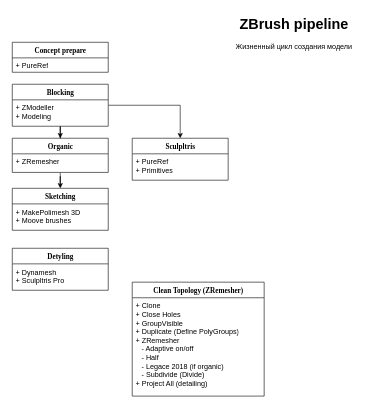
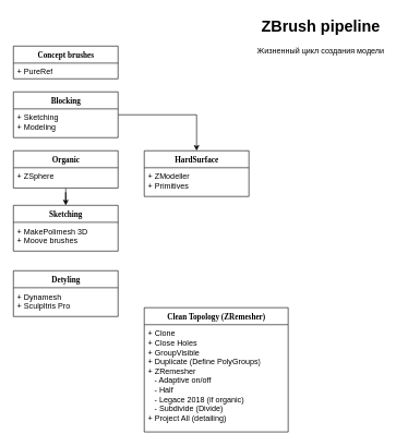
- <mxCell id="17" value="Concept prepare" style="swimlane;html=1;fontStyle=1;align=center;verticalAlign=top;childLayout=stackLayout;horizontal=1;startSize=26;horizontalStack=0;resizeParent=1;resizeLast=0;collapsible=1;marginBottom=0;swimlaneFillColor=#ffffff;rounded=0;shadow=0;comic=0;labelBackgroundColor=none;strokeWidth=1;fillColor=none;fontFamily=Verdana;fontSize=12" parent="1" vertex="1"><mxGeometry x="20" y="70" width="160" height="50" as="geometry" /></mxCell>
+ <mxCell id="17" value="Concept brushes" style="swimlane;html=1;fontStyle=1;align=center;verticalAlign=top;childLayout=stackLayout;horizontal=1;startSize=26;horizontalStack=0;resizeParent=1;resizeLast=0;collapsible=1;marginBottom=0;swimlaneFillColor=#ffffff;rounded=0;shadow=0;comic=0;labelBackgroundColor=none;strokeWidth=1;fillColor=none;fontFamily=Verdana;fontSize=12" parent="1" vertex="1"><mxGeometry x="20" y="70" width="160" height="50" as="geometry" /></mxCell>
- <mxCell id="5" value="+ ZModeller&lt;br&gt;+ Modeling" style="text;html=1;strokeColor=none;fillColor=none;align=left;verticalAlign=top;spacingLeft=4;spacingRight=4;whiteSpace=wrap;overflow=hidden;rotatable=0;points=[[0,0.5],[1,0.5]];portConstraint=eastwest;" parent="4" vertex="1"><mxGeometry y="26" width="160" height="34" as="geometry" /></mxCell>
+ <mxCell id="5" value="+ Sketching&lt;br&gt;+ Modeling" style="text;html=1;strokeColor=none;fillColor=none;align=left;verticalAlign=top;spacingLeft=4;spacingRight=4;whiteSpace=wrap;overflow=hidden;rotatable=0;points=[[0,0.5],[1,0.5]];portConstraint=eastwest;" parent="4" vertex="1"><mxGeometry y="26" width="160" height="34" as="geometry" /></mxCell>
- <mxCell id="3" style="edgeStyle=orthogonalEdgeStyle;rounded=0;orthogonalLoop=1;jettySize=auto;html=1;" parent="1" source="4" target="7" edge="1"><mxGeometry relative="1" as="geometry" /></mxCell>
- <mxCell id="9" value="Sculpltris" style="swimlane;html=1;fontStyle=1;align=center;verticalAlign=top;childLayout=stackLayout;horizontal=1;startSize=26;horizontalStack=0;resizeParent=1;resizeLast=0;collapsible=1;marginBottom=0;swimlaneFillColor=#ffffff;rounded=0;shadow=0;comic=0;labelBackgroundColor=none;strokeWidth=1;fillColor=none;fontFamily=Verdana;fontSize=12" parent="1" vertex="1"><mxGeometry x="220" y="230" width="160" height="70" as="geometry"><mxRectangle x="430" y="83" width="100" height="30" as="alternateBounds" /></mxGeometry></mxCell>
+ <mxCell id="9" value="HardSurface" style="swimlane;html=1;fontStyle=1;align=center;verticalAlign=top;childLayout=stackLayout;horizontal=1;startSize=26;horizontalStack=0;resizeParent=1;resizeLast=0;collapsible=1;marginBottom=0;swimlaneFillColor=#ffffff;rounded=0;shadow=0;comic=0;labelBackgroundColor=none;strokeWidth=1;fillColor=none;fontFamily=Verdana;fontSize=12" parent="1" vertex="1"><mxGeometry x="220" y="230" width="160" height="70" as="geometry"><mxRectangle x="430" y="83" width="100" height="30" as="alternateBounds" /></mxGeometry></mxCell>
- <mxCell id="8" value="+ ZRemesher" style="text;html=1;strokeColor=none;fillColor=none;align=left;verticalAlign=top;spacingLeft=4;spacingRight=4;whiteSpace=wrap;overflow=hidden;rotatable=0;points=[[0,0.5],[1,0.5]];portConstraint=eastwest;" parent="7" vertex="1"><mxGeometry y="26" width="160" height="26" as="geometry" /></mxCell>
+ <mxCell id="8" value="+ ZSphere" style="text;html=1;strokeColor=none;fillColor=none;align=left;verticalAlign=top;spacingLeft=4;spacingRight=4;whiteSpace=wrap;overflow=hidden;rotatable=0;points=[[0,0.5],[1,0.5]];portConstraint=eastwest;" parent="7" vertex="1"><mxGeometry y="26" width="160" height="26" as="geometry" /></mxCell>
- <mxCell id="10" value="+ PureRef&lt;br&gt;+ Primitives" style="text;html=1;strokeColor=none;fillColor=none;align=left;verticalAlign=top;spacingLeft=4;spacingRight=4;whiteSpace=wrap;overflow=hidden;rotatable=0;points=[[0,0.5],[1,0.5]];portConstraint=eastwest;" parent="9" vertex="1"><mxGeometry y="26" width="160" height="44" as="geometry" /></mxCell>
+ <mxCell id="10" value="+ ZModeller&lt;br&gt;+ Primitives" style="text;html=1;strokeColor=none;fillColor=none;align=left;verticalAlign=top;spacingLeft=4;spacingRight=4;whiteSpace=wrap;overflow=hidden;rotatable=0;points=[[0,0.5],[1,0.5]];portConstraint=eastwest;" parent="9" vertex="1"><mxGeometry y="26" width="160" height="44" as="geometry" /></mxCell>
